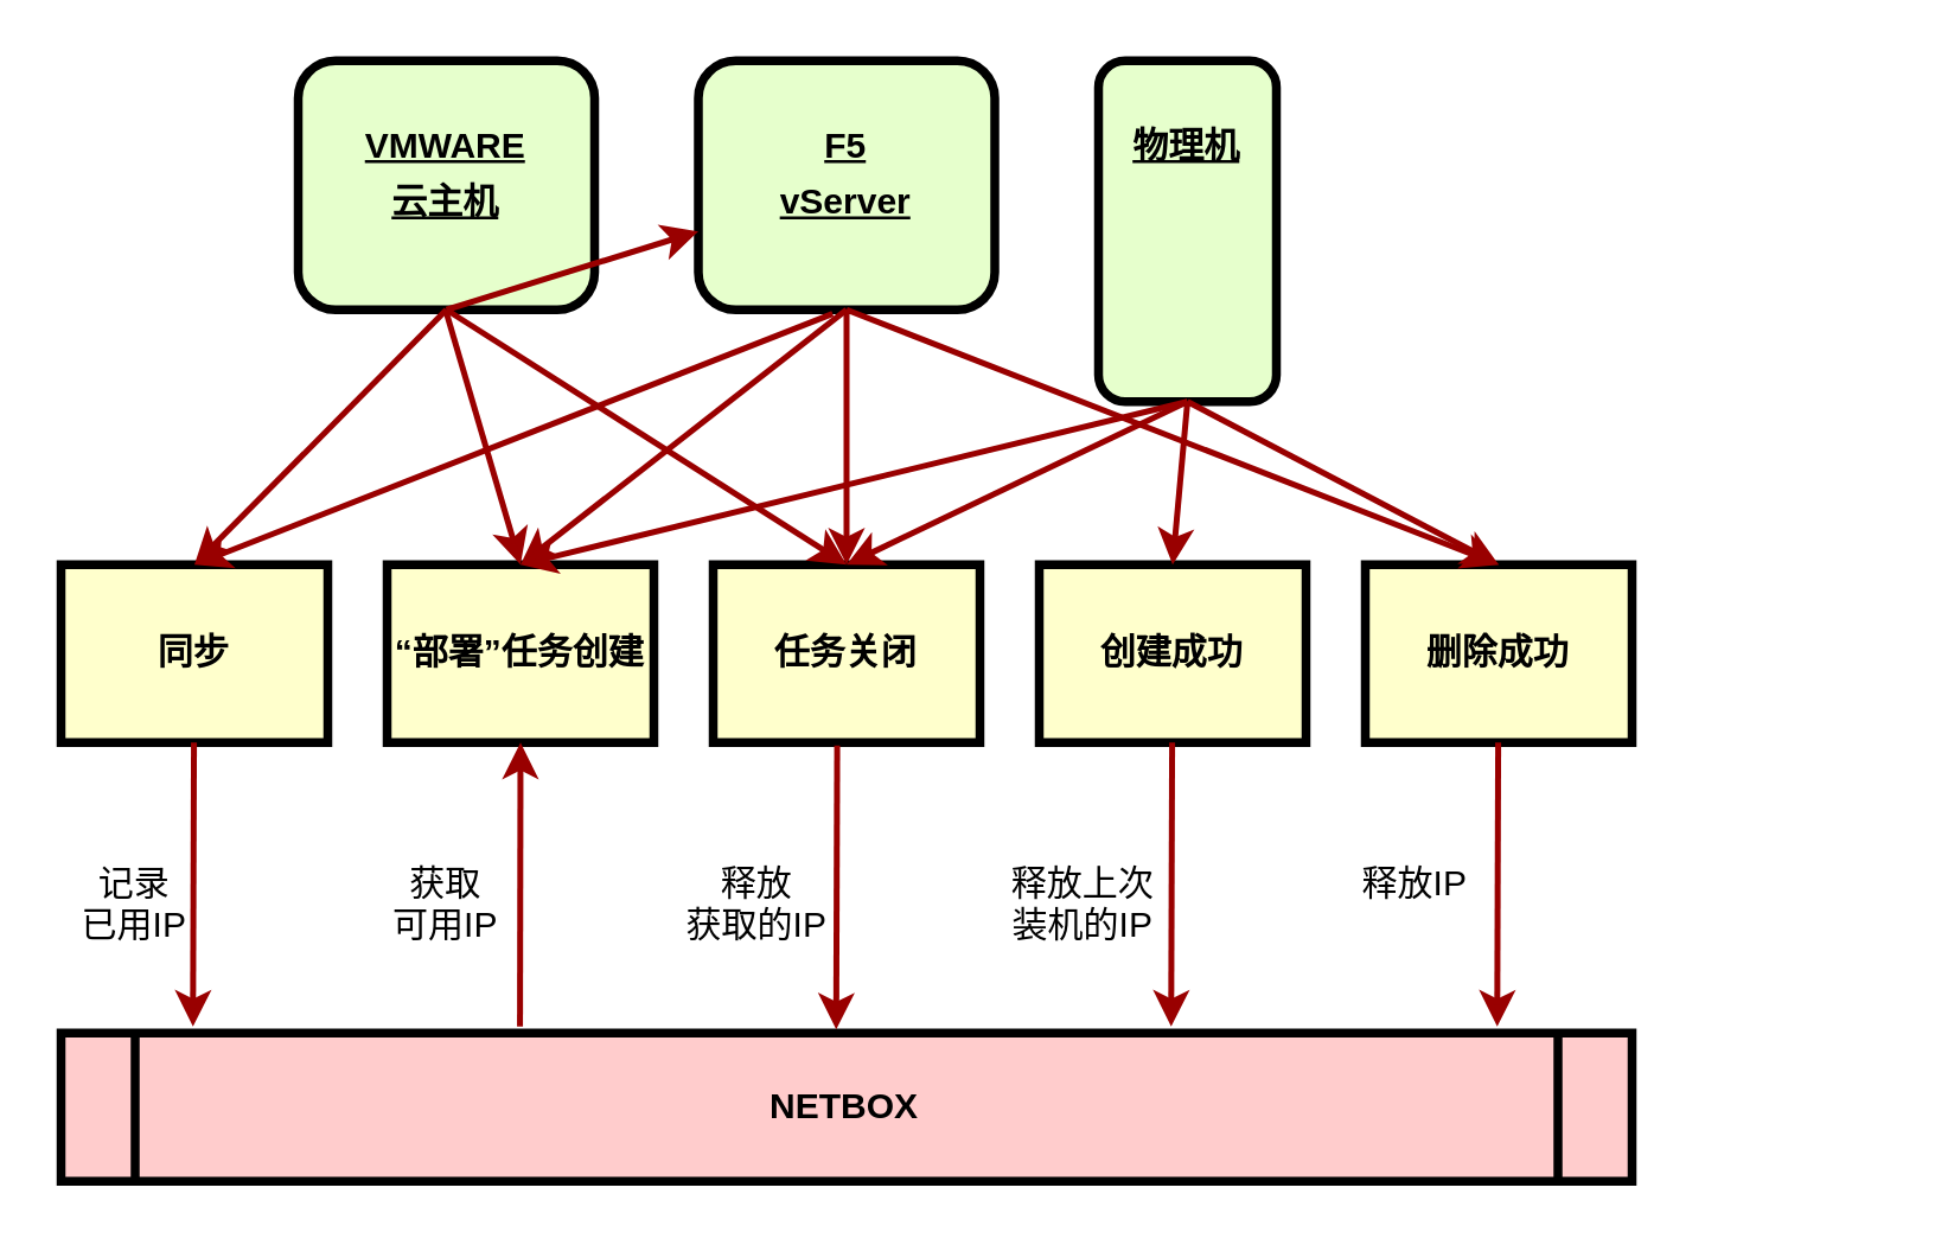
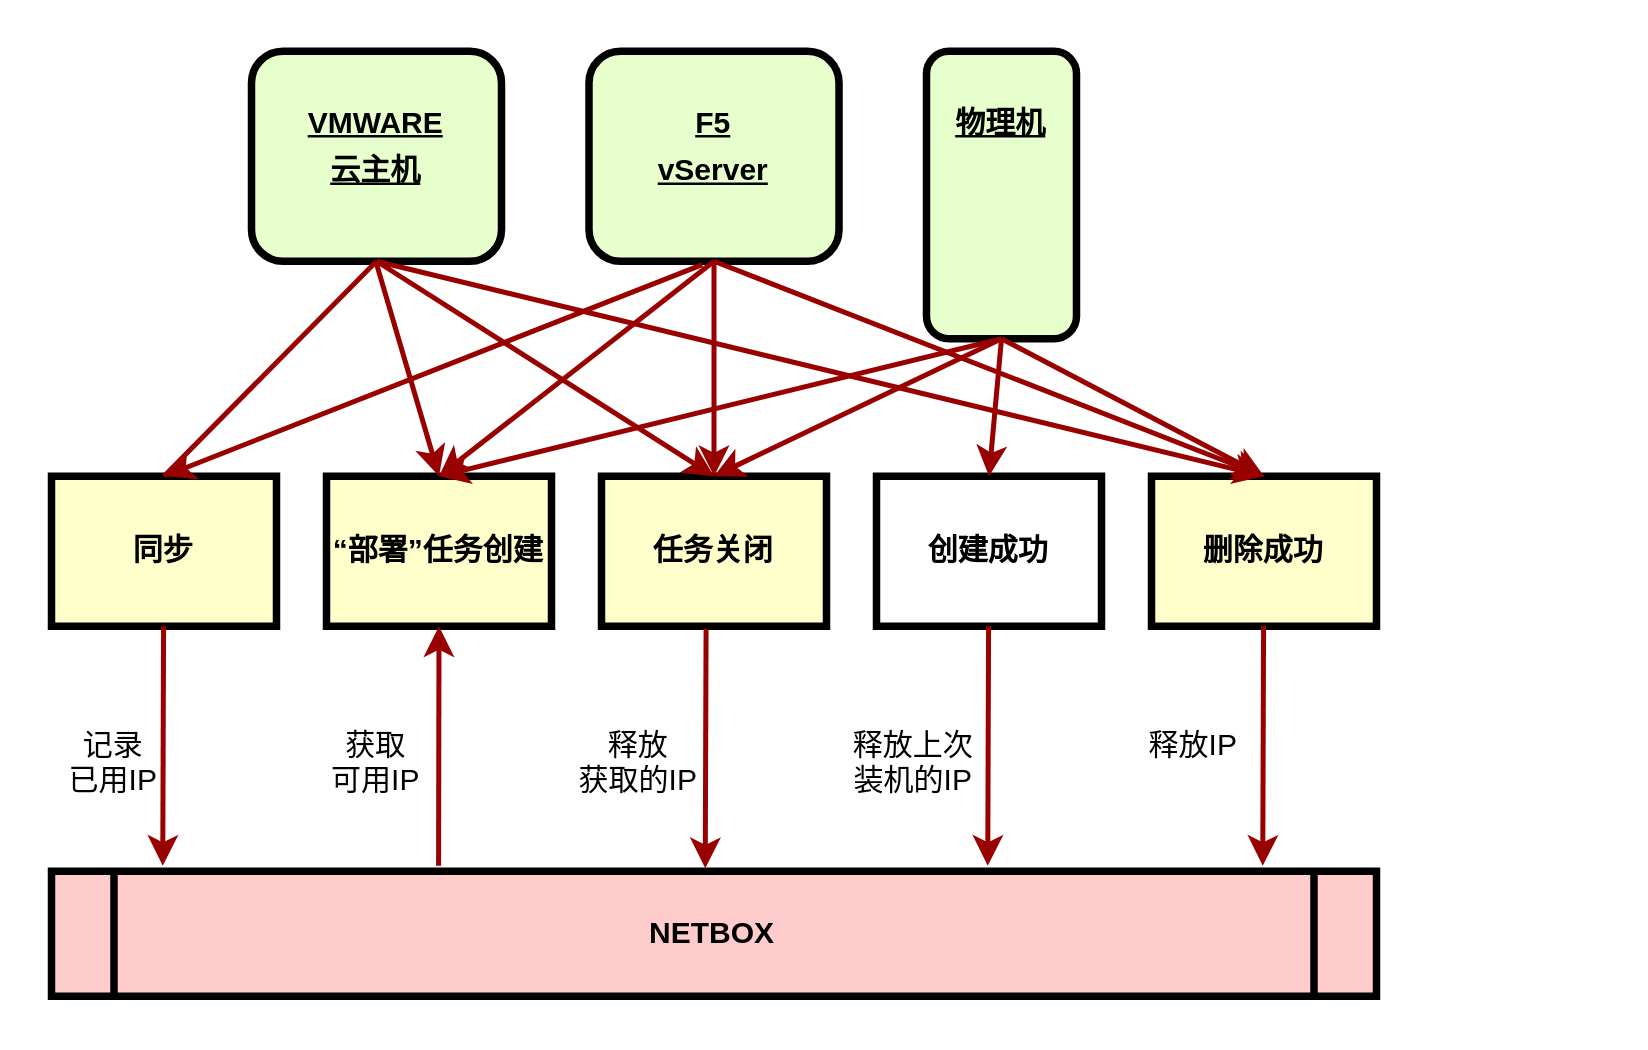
- <mxCell id="17" value="" style="endArrow=classic;html=1;strokeColor=#990000;strokeWidth=2;exitX=0.5;exitY=1;exitDx=0;exitDy=0;" parent="1" source="3" target="8" edge="1"><mxGeometry width="50" height="50" relative="1" as="geometry"><mxPoint x="240" y="115" as="sourcePoint" /><mxPoint x="375" y="188" as="targetPoint" /></mxGeometry></mxCell>
+ <mxCell id="17" value="" style="endArrow=classic;html=1;strokeColor=#990000;strokeWidth=2;entryX=0.5;entryY=0;entryDx=0;entryDy=0;exitX=0.5;exitY=1;exitDx=0;exitDy=0;" parent="1" source="3" target="7" edge="1"><mxGeometry width="50" height="50" relative="1" as="geometry"><mxPoint x="240" y="115" as="sourcePoint" /><mxPoint x="375" y="188" as="targetPoint" /></mxGeometry></mxCell>
- <mxCell id="14" value="" style="endArrow=classic;html=1;strokeColor=#990000;strokeWidth=2;exitX=0.5;exitY=1;exitDx=0;exitDy=0;entryX=0.5;entryY=0;entryDx=0;entryDy=0;" parent="1" source="3" target="6" edge="1"><mxGeometry width="50" height="50" relative="1" as="geometry"><mxPoint x="115" y="104" as="sourcePoint" /><mxPoint x="65" y="154" as="targetPoint" /></mxGeometry></mxCell>
+ <mxCell id="14" value="" style="endArrow=none;html=1;strokeColor=#990000;strokeWidth=2;exitX=0.5;exitY=1;exitDx=0;exitDy=0;entryX=0.5;entryY=0;entryDx=0;entryDy=0;" parent="1" source="3" target="6" edge="1"><mxGeometry width="50" height="50" relative="1" as="geometry"><mxPoint x="115" y="104" as="sourcePoint" /><mxPoint x="65" y="154" as="targetPoint" /></mxGeometry></mxCell>
- <mxCell id="10" value="创建成功" style="whiteSpace=wrap;align=center;verticalAlign=middle;fontStyle=1;strokeWidth=3;fillColor=#FFFFCC" parent="1" vertex="1"><mxGeometry x="350" y="190" width="90" height="60" as="geometry" /></mxCell>
+ <mxCell id="10" value="创建成功" style="whiteSpace=wrap;align=center;verticalAlign=middle;fontStyle=1;strokeWidth=3;fillColor=#ffffff;" parent="1" vertex="1"><mxGeometry x="350" y="190" width="90" height="60" as="geometry" /></mxCell>
